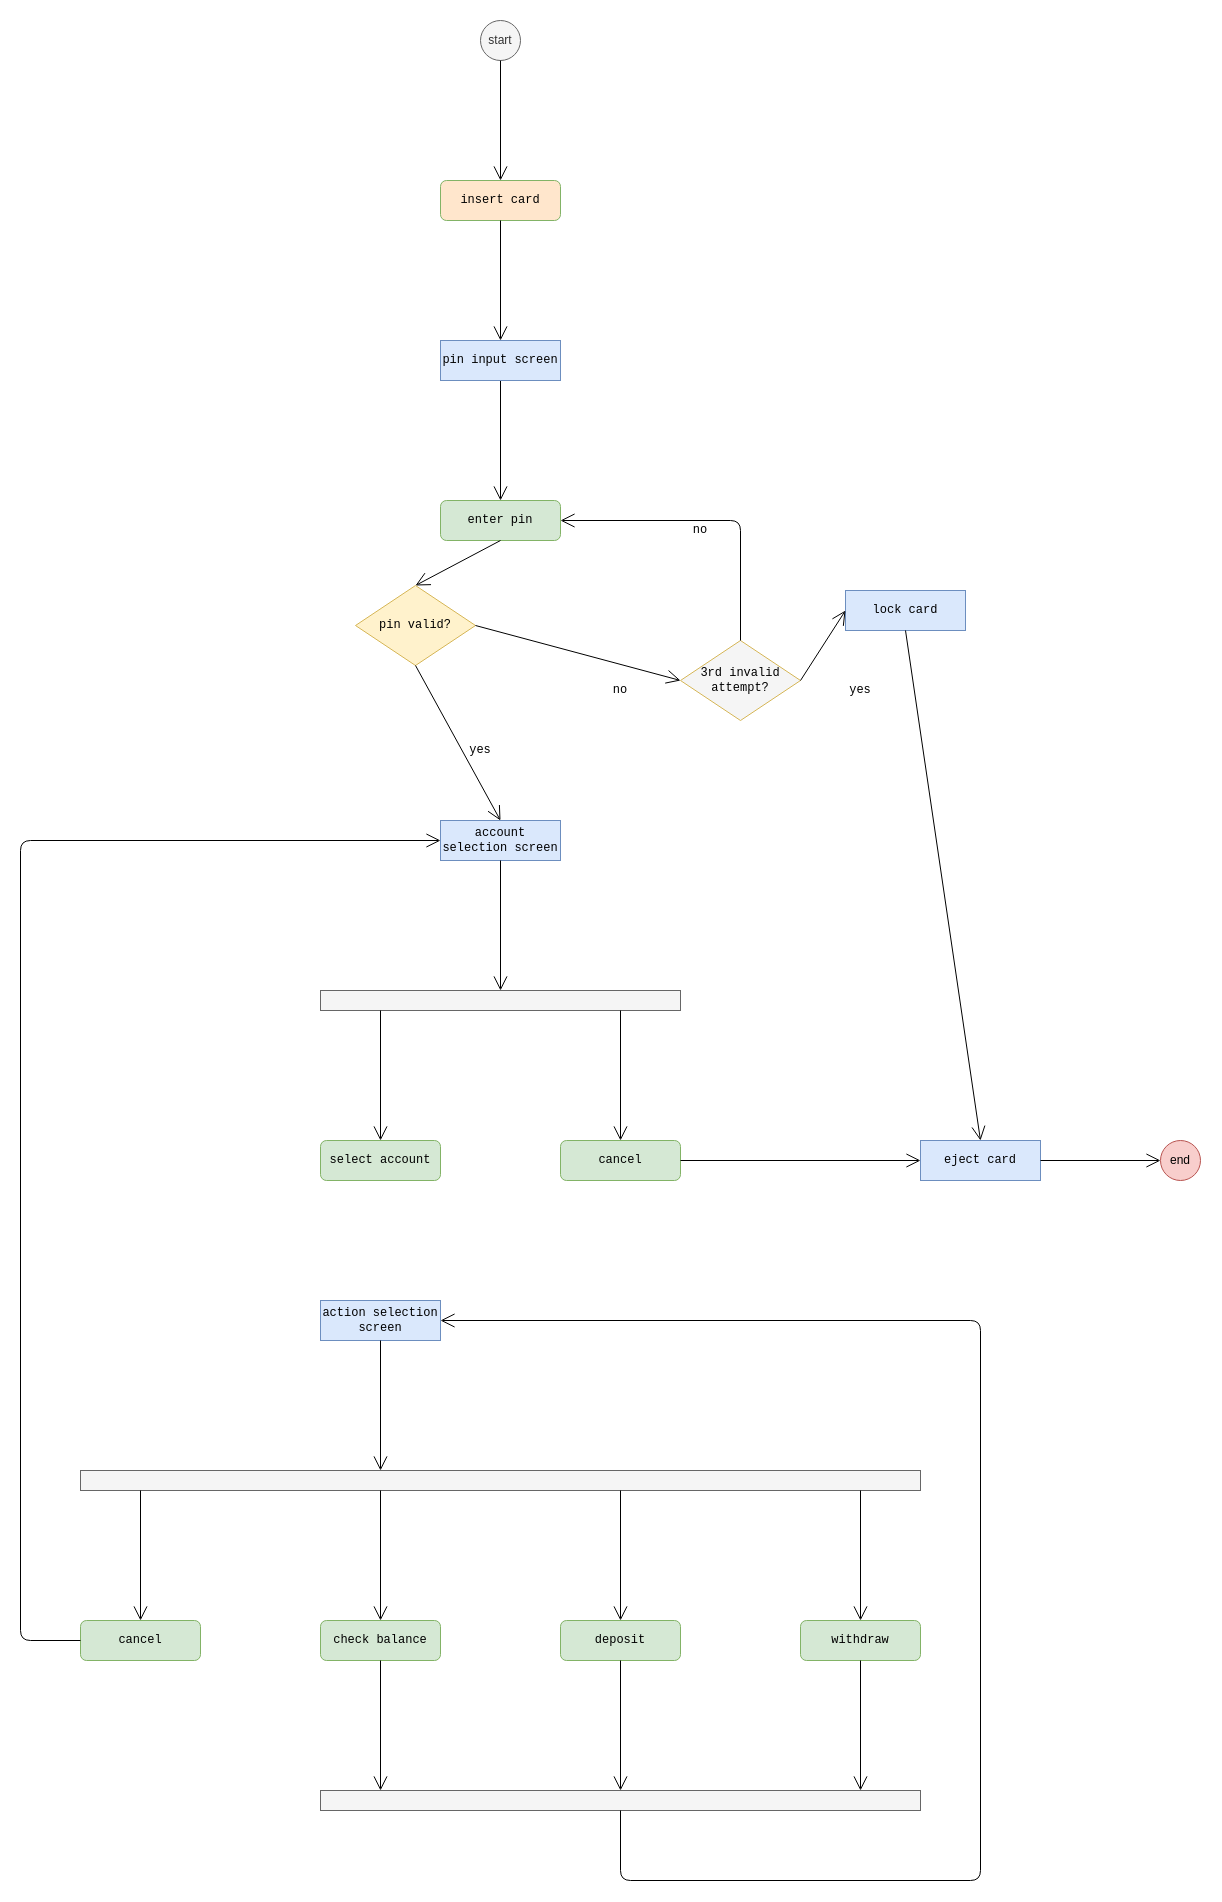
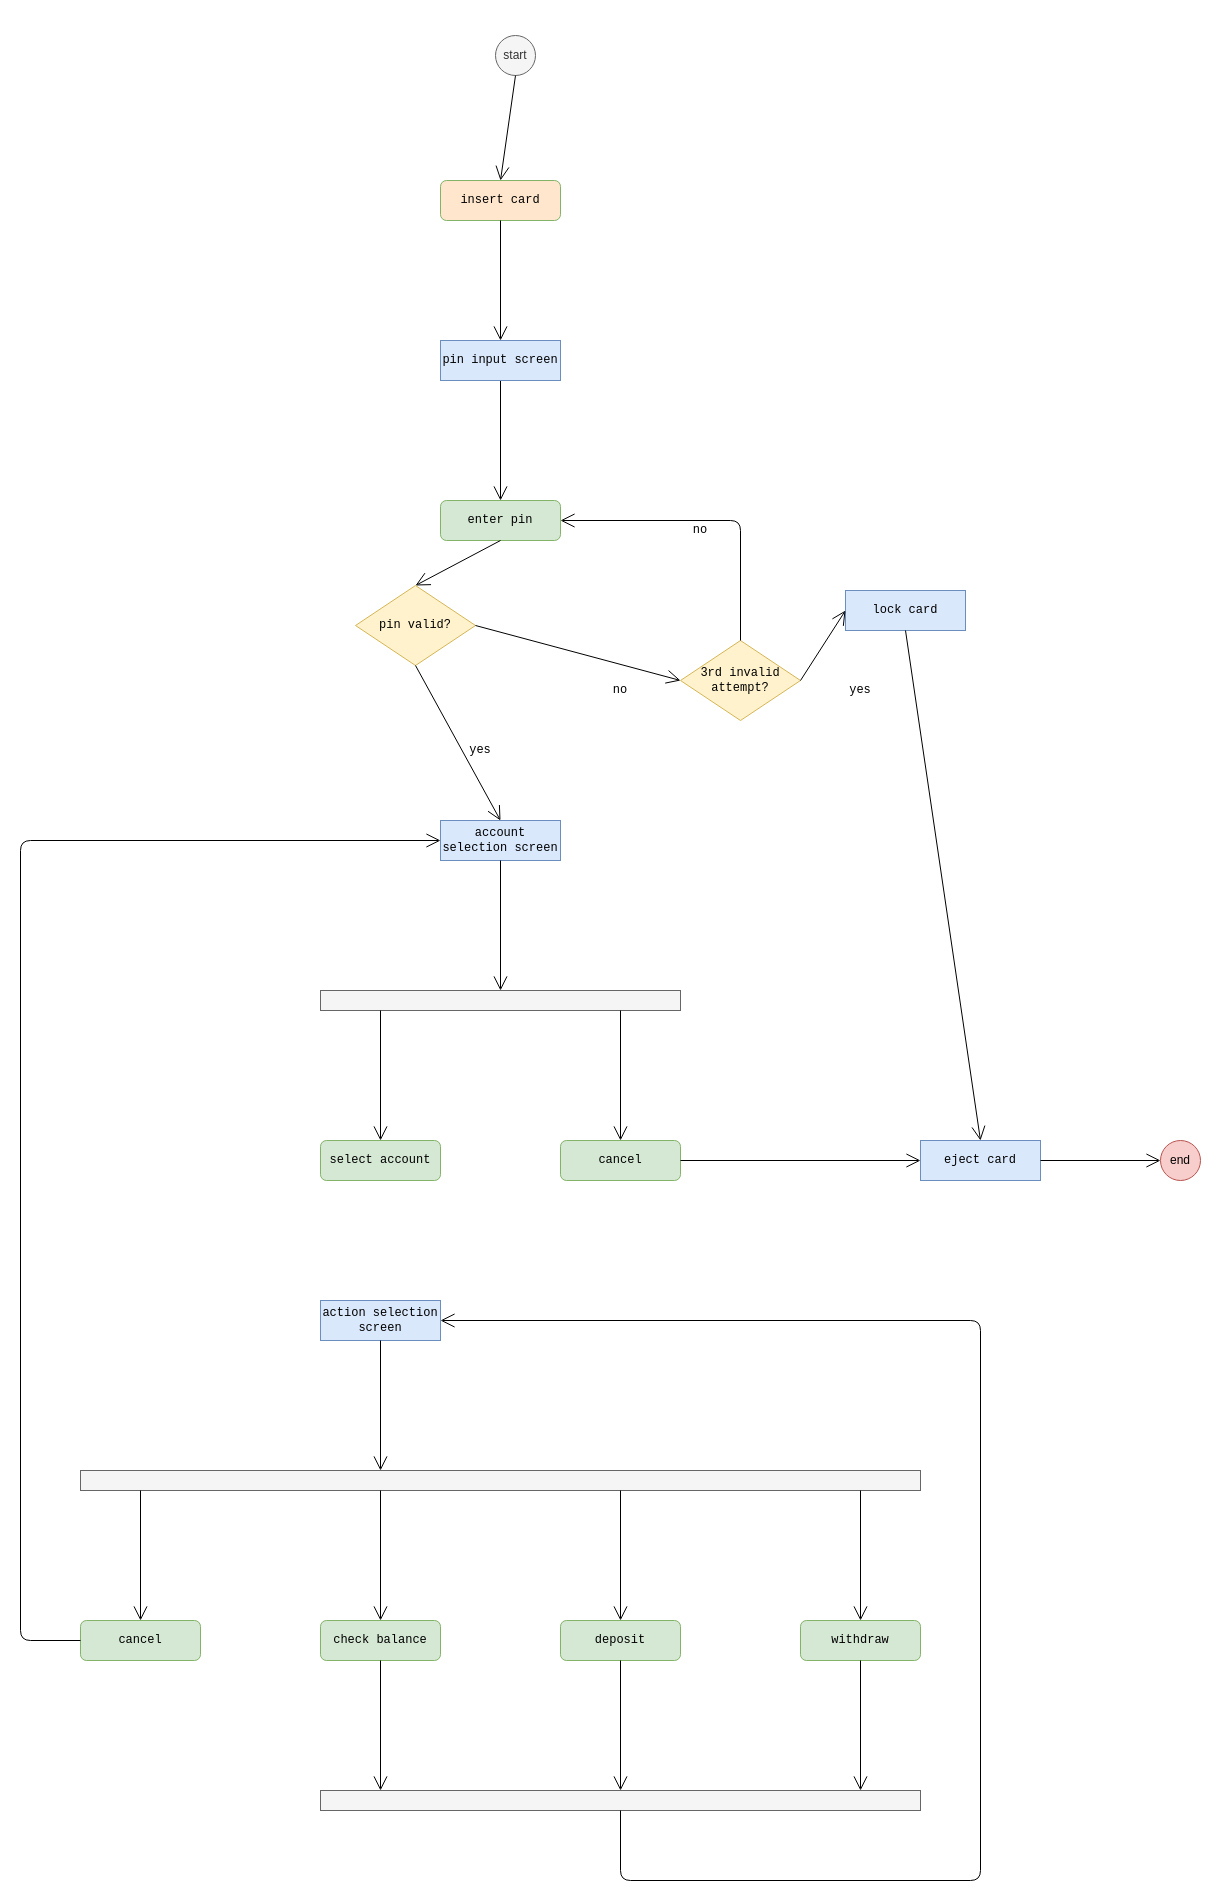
- <mxCell id="2" value="start" style="ellipse;whiteSpace=wrap;html=1;aspect=fixed;fillColor=#f5f5f5;strokeColor=#666666;fontColor=#333333;" vertex="1" parent="1"><mxGeometry x="480" y="20" width="40" height="40" as="geometry" /></mxCell>
+ <mxCell id="2" value="start" style="ellipse;whiteSpace=wrap;html=1;aspect=fixed;fillColor=#f5f5f5;strokeColor=#666666;fontColor=#333333;" vertex="1" parent="1"><mxGeometry x="495" y="35" width="40" height="40" as="geometry" /></mxCell>
- <mxCell id="8" value="3rd invalid attempt?" style="rhombus;whiteSpace=wrap;html=1;fontFamily=Courier New;fillColor=#f5f5f5;strokeColor=#d6b656;" vertex="1" parent="1"><mxGeometry x="680" y="640" width="120" height="80" as="geometry" /></mxCell>
+ <mxCell id="8" value="3rd invalid attempt?" style="rhombus;whiteSpace=wrap;html=1;fontFamily=Courier New;fillColor=#fff2cc;strokeColor=#d6b656;" vertex="1" parent="1"><mxGeometry x="680" y="640" width="120" height="80" as="geometry" /></mxCell>
